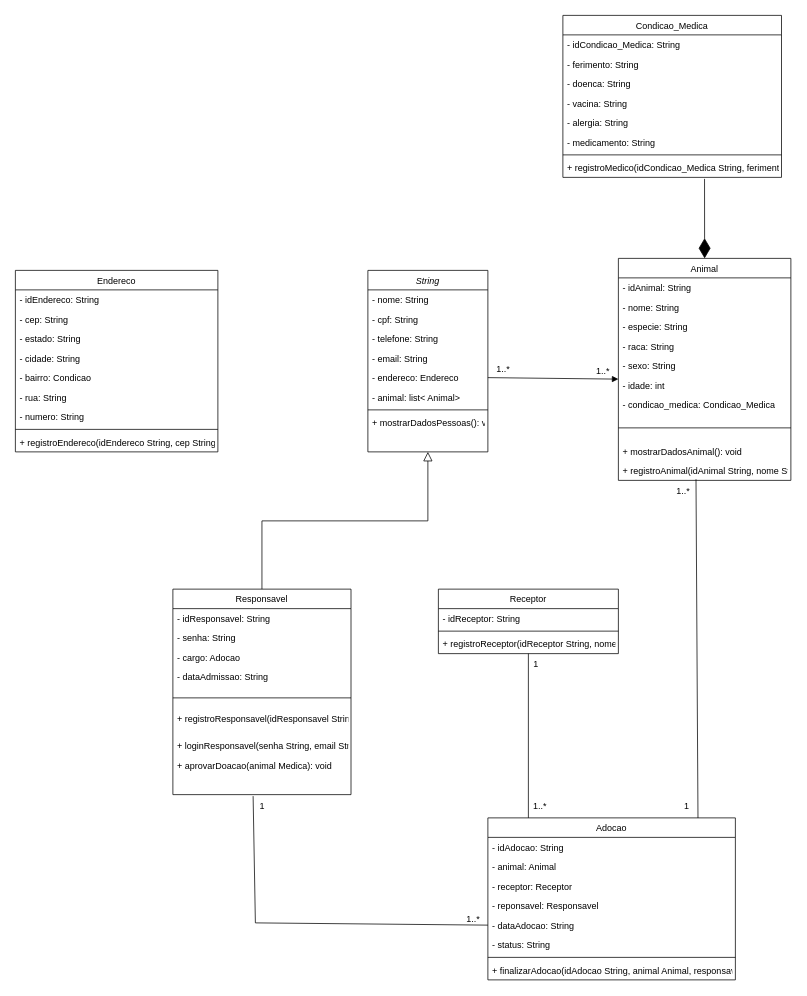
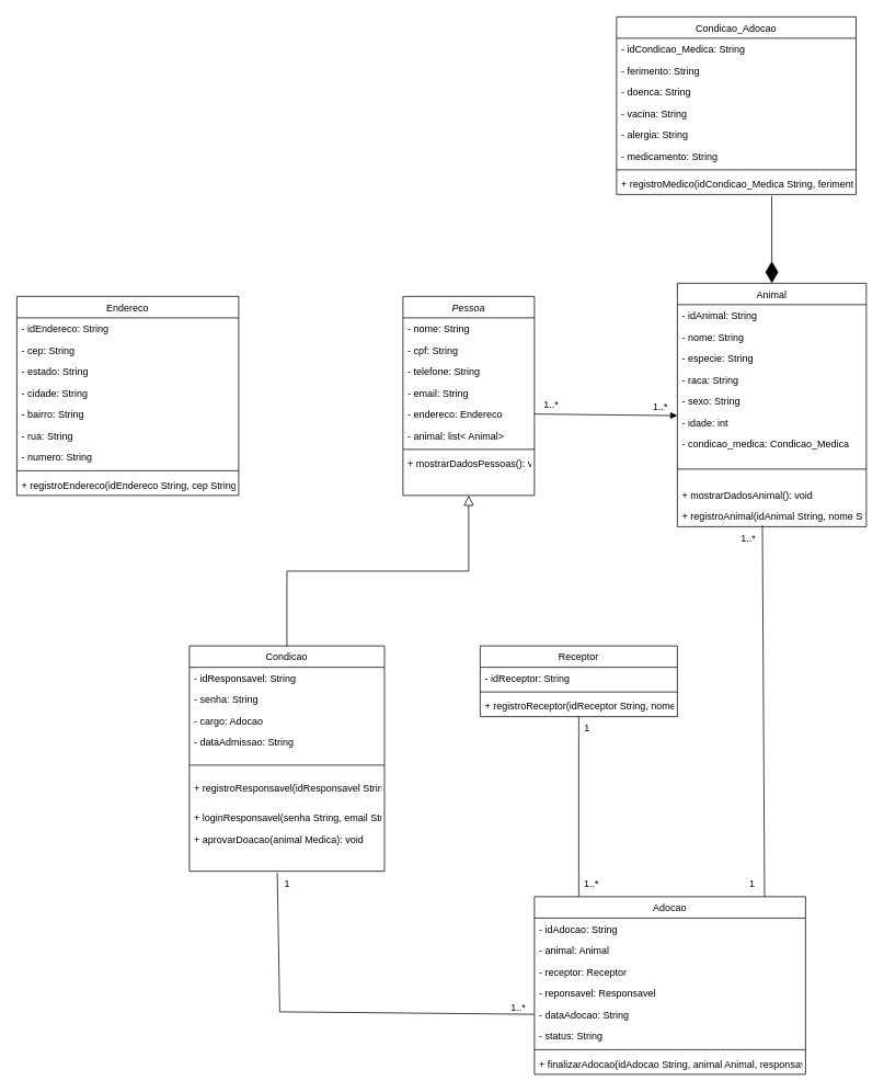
- <mxCell id="48" value="Condicao_Medica" style="swimlane;fontStyle=0;align=center;verticalAlign=top;childLayout=stackLayout;horizontal=1;startSize=26;horizontalStack=0;resizeParent=1;resizeLast=0;collapsible=1;marginBottom=0;rounded=0;shadow=0;strokeWidth=1;" vertex="1" parent="1"><mxGeometry x="750" y="20" width="291.5" height="216" as="geometry"><mxRectangle x="220" y="120" width="160" height="26" as="alternateBounds" /></mxGeometry></mxCell>
+ <mxCell id="48" value="Condicao_Adocao" style="swimlane;fontStyle=0;align=center;verticalAlign=top;childLayout=stackLayout;horizontal=1;startSize=26;horizontalStack=0;resizeParent=1;resizeLast=0;collapsible=1;marginBottom=0;rounded=0;shadow=0;strokeWidth=1;" vertex="1" parent="1"><mxGeometry x="750" y="20" width="291.5" height="216" as="geometry"><mxRectangle x="220" y="120" width="160" height="26" as="alternateBounds" /></mxGeometry></mxCell>
- <mxCell id="2" value="String" style="swimlane;fontStyle=2;align=center;verticalAlign=top;childLayout=stackLayout;horizontal=1;startSize=26;horizontalStack=0;resizeParent=1;resizeLast=0;collapsible=1;marginBottom=0;rounded=0;shadow=0;strokeWidth=1;" vertex="1" parent="1"><mxGeometry x="490" y="360" width="160" height="242" as="geometry"><mxRectangle x="220" y="120" width="160" height="26" as="alternateBounds" /></mxGeometry></mxCell>
+ <mxCell id="2" value="Pessoa" style="swimlane;fontStyle=2;align=center;verticalAlign=top;childLayout=stackLayout;horizontal=1;startSize=26;horizontalStack=0;resizeParent=1;resizeLast=0;collapsible=1;marginBottom=0;rounded=0;shadow=0;strokeWidth=1;" vertex="1" parent="1"><mxGeometry x="490" y="360" width="160" height="242" as="geometry"><mxRectangle x="220" y="120" width="160" height="26" as="alternateBounds" /></mxGeometry></mxCell>
- <mxCell id="30" value="- bairro: Condicao" style="text;align=left;verticalAlign=top;spacingLeft=4;spacingRight=4;overflow=hidden;rotatable=0;points=[[0,0.5],[1,0.5]];portConstraint=eastwest;rounded=0;shadow=0;html=0;" vertex="1" parent="25"><mxGeometry y="130" width="270" height="26" as="geometry" /></mxCell>
+ <mxCell id="30" value="- bairro: String" style="text;align=left;verticalAlign=top;spacingLeft=4;spacingRight=4;overflow=hidden;rotatable=0;points=[[0,0.5],[1,0.5]];portConstraint=eastwest;rounded=0;shadow=0;html=0;" vertex="1" parent="25"><mxGeometry y="130" width="270" height="26" as="geometry" /></mxCell>
- <mxCell id="11" value="Responsavel" style="swimlane;fontStyle=0;align=center;verticalAlign=top;childLayout=stackLayout;horizontal=1;startSize=26;horizontalStack=0;resizeParent=1;resizeLast=0;collapsible=1;marginBottom=0;rounded=0;shadow=0;strokeWidth=1;" vertex="1" parent="1"><mxGeometry x="230" y="785" width="237.5" height="274" as="geometry"><mxRectangle x="130" y="380" width="160" height="26" as="alternateBounds" /></mxGeometry></mxCell>
+ <mxCell id="11" value="Condicao" style="swimlane;fontStyle=0;align=center;verticalAlign=top;childLayout=stackLayout;horizontal=1;startSize=26;horizontalStack=0;resizeParent=1;resizeLast=0;collapsible=1;marginBottom=0;rounded=0;shadow=0;strokeWidth=1;" vertex="1" parent="1"><mxGeometry x="230" y="785" width="237.5" height="274" as="geometry"><mxRectangle x="130" y="380" width="160" height="26" as="alternateBounds" /></mxGeometry></mxCell>
